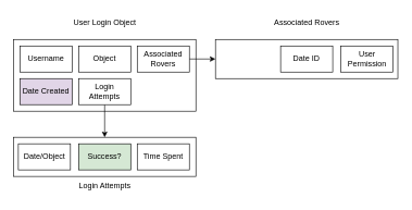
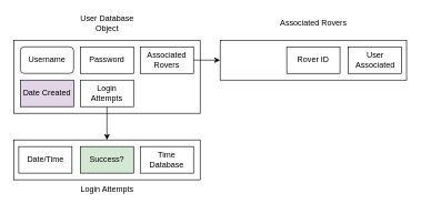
- <mxCell id="4" value="User Login Object" style="text;html=1;strokeColor=none;fillColor=none;align=center;verticalAlign=middle;whiteSpace=wrap;rounded=0;" vertex="1" parent="1"><mxGeometry x="107.5" y="20" width="105" height="30" as="geometry" /></mxCell>
+ <mxCell id="4" value="User Database Object" style="text;html=1;strokeColor=none;fillColor=none;align=center;verticalAlign=middle;whiteSpace=wrap;rounded=0;" vertex="1" parent="1"><mxGeometry x="107.5" y="20" width="105" height="30" as="geometry" /></mxCell>
- <mxCell id="3" value="Username" style="rounded=0;whiteSpace=wrap;html=1;" vertex="1" parent="1"><mxGeometry x="30" y="70" width="80" height="40" as="geometry" /></mxCell>
+ <mxCell id="3" value="Username" style="whiteSpace=wrap;html=1;rounded=1;" vertex="1" parent="1"><mxGeometry x="30" y="70" width="80" height="40" as="geometry" /></mxCell>
- <mxCell id="5" value="Object" style="rounded=0;whiteSpace=wrap;html=1;" vertex="1" parent="1"><mxGeometry x="120" y="70" width="80" height="40" as="geometry" /></mxCell>
+ <mxCell id="5" value="Password" style="rounded=0;whiteSpace=wrap;html=1;" vertex="1" parent="1"><mxGeometry x="120" y="70" width="80" height="40" as="geometry" /></mxCell>
- <mxCell id="16" value="Date ID" style="rounded=0;whiteSpace=wrap;html=1;" vertex="1" parent="1"><mxGeometry x="430" y="70" width="80" height="40" as="geometry" /></mxCell>
+ <mxCell id="16" value="Rover ID" style="rounded=0;whiteSpace=wrap;html=1;" vertex="1" parent="1"><mxGeometry x="430" y="70" width="80" height="40" as="geometry" /></mxCell>
- <mxCell id="17" value="User Permission" style="rounded=0;whiteSpace=wrap;html=1;" vertex="1" parent="1"><mxGeometry x="522.5" y="70" width="80" height="40" as="geometry" /></mxCell>
+ <mxCell id="17" value="User Associated" style="rounded=0;whiteSpace=wrap;html=1;" vertex="1" parent="1"><mxGeometry x="522.5" y="70" width="80" height="40" as="geometry" /></mxCell>
- <mxCell id="18" value="Date/Object" style="rounded=0;whiteSpace=wrap;html=1;" vertex="1" parent="1"><mxGeometry x="27.5" y="220" width="80" height="40" as="geometry" /></mxCell>
+ <mxCell id="18" value="Date/Time" style="rounded=0;whiteSpace=wrap;html=1;" vertex="1" parent="1"><mxGeometry x="27.5" y="220" width="80" height="40" as="geometry" /></mxCell>
- <mxCell id="20" value="Time Spent" style="rounded=0;whiteSpace=wrap;html=1;" vertex="1" parent="1"><mxGeometry x="210" y="220" width="80" height="40" as="geometry" /></mxCell>
+ <mxCell id="20" value="Time Database" style="rounded=0;whiteSpace=wrap;html=1;" vertex="1" parent="1"><mxGeometry x="210" y="220" width="80" height="40" as="geometry" /></mxCell>
